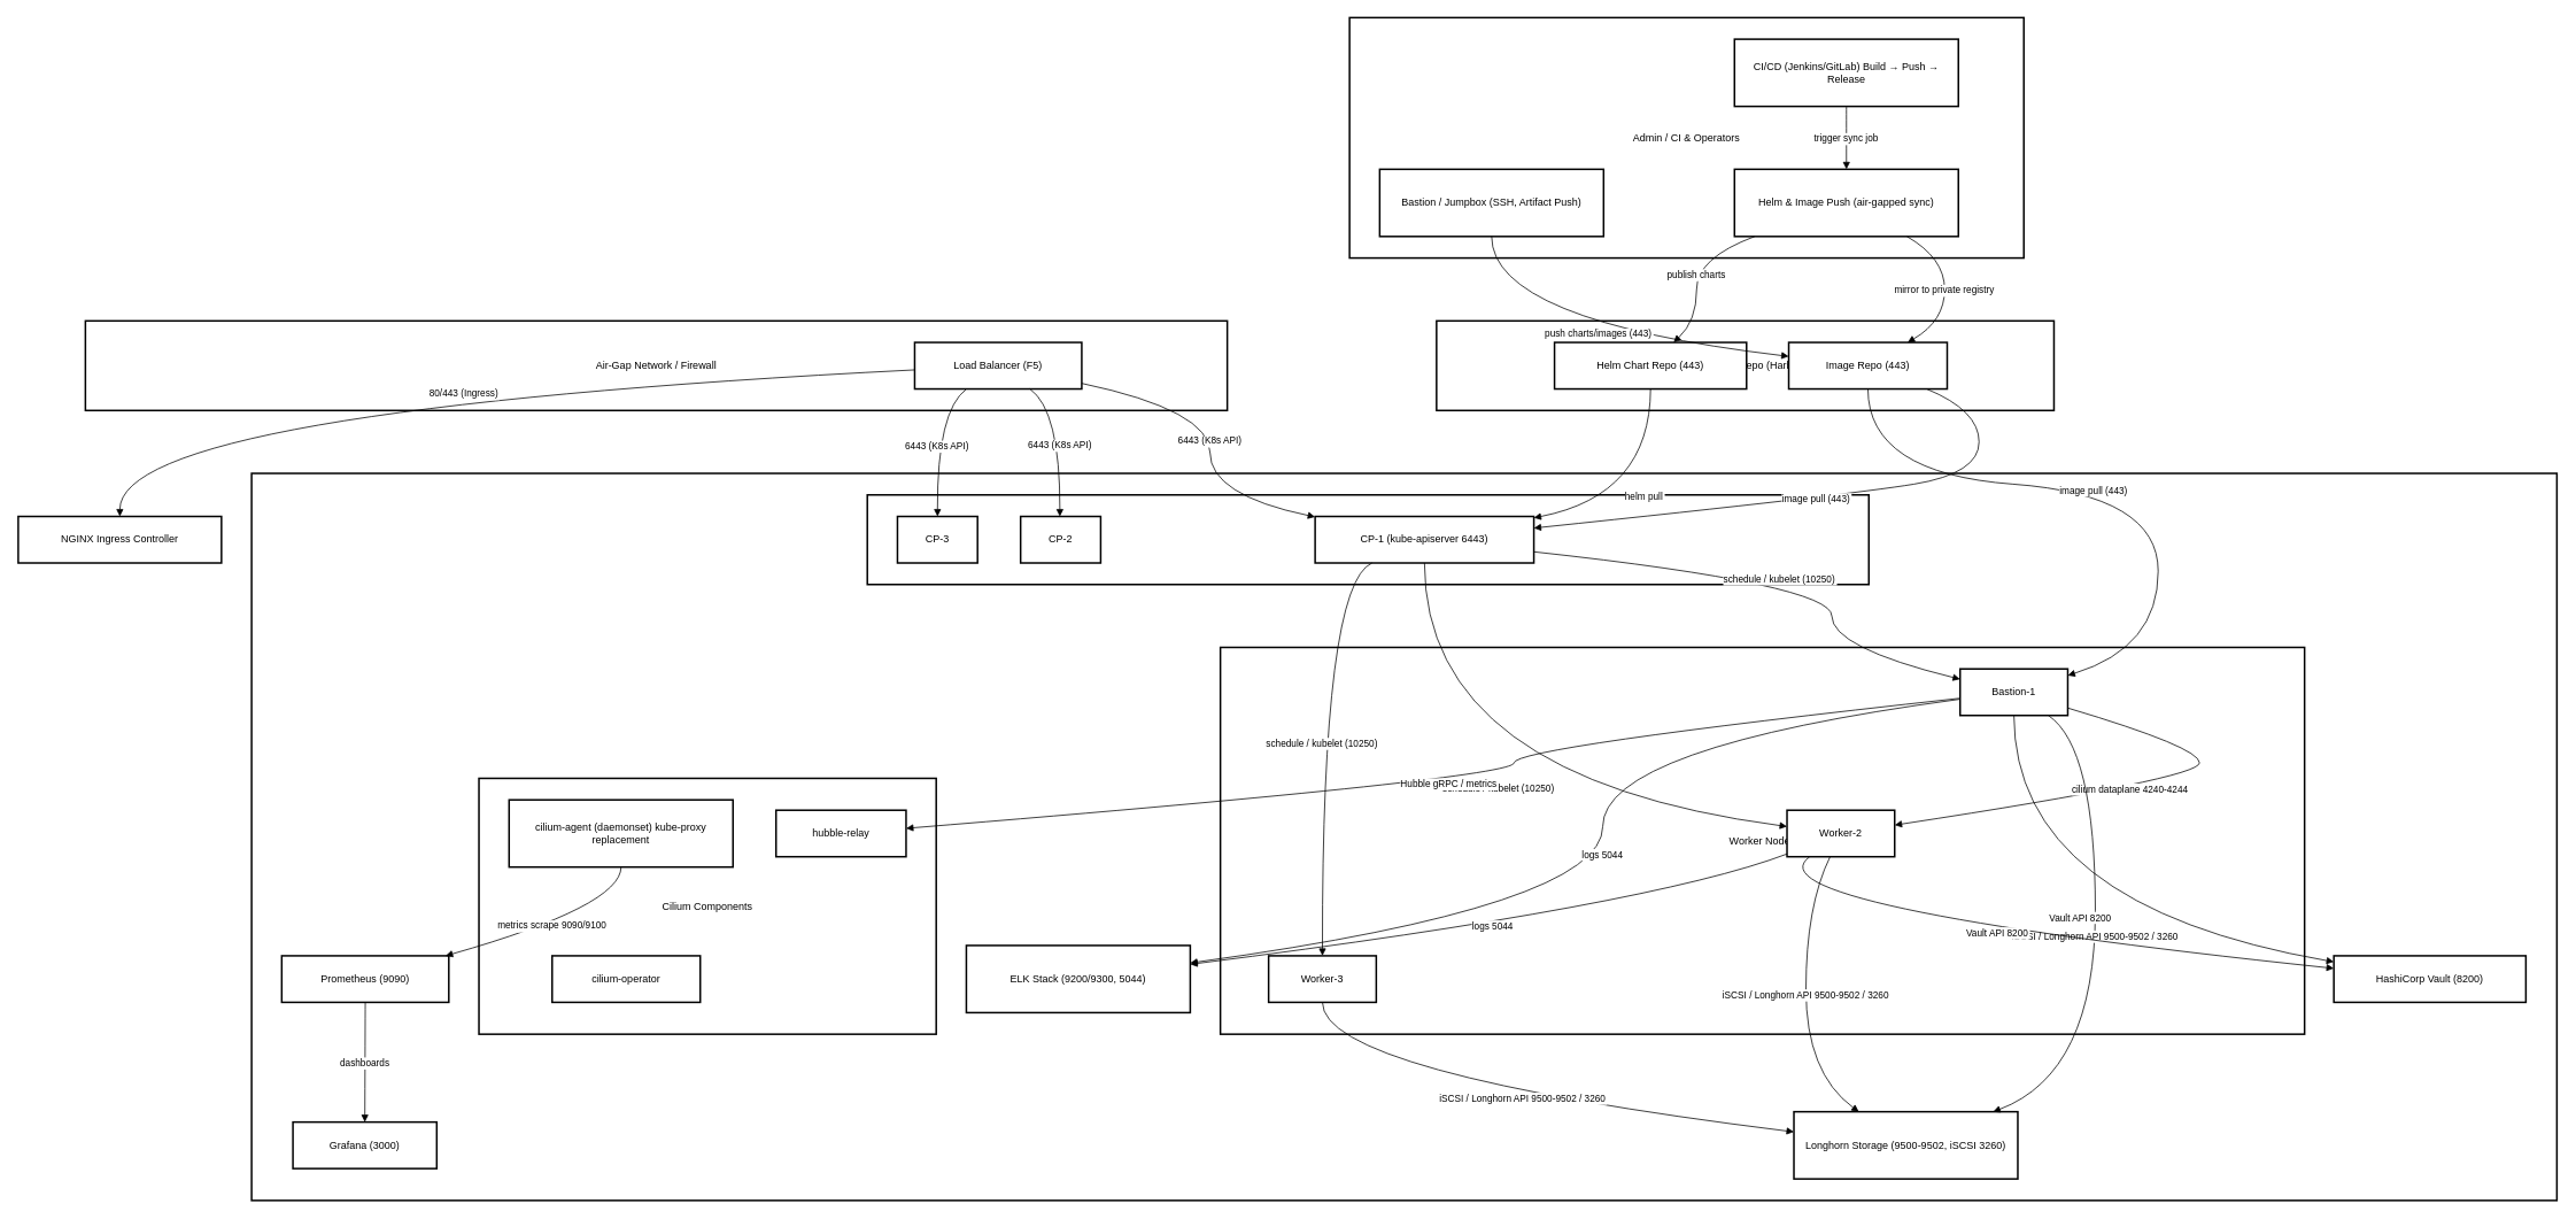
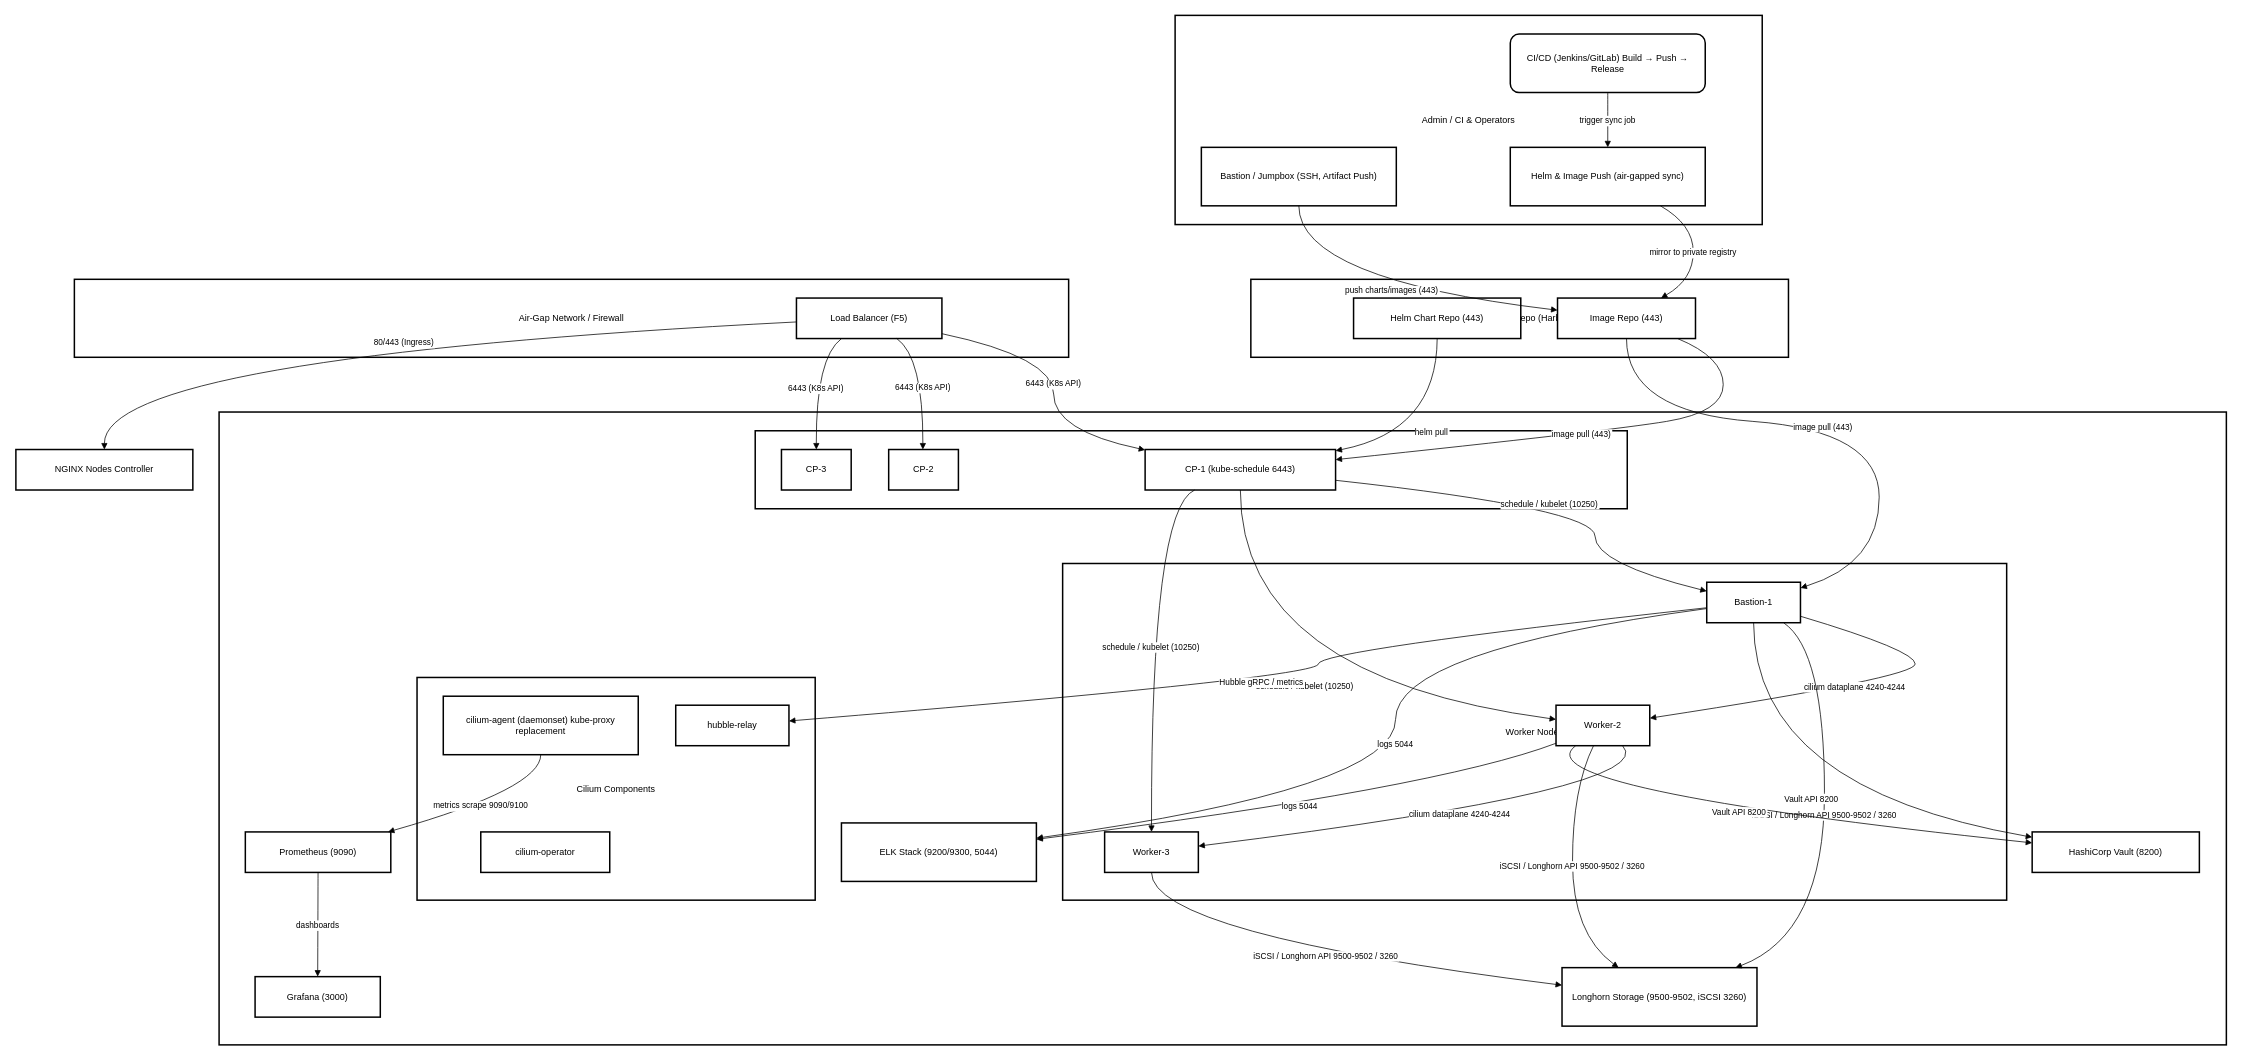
- <mxCell id="10" value="CI/CD (Jenkins/GitLab) Build → Push → Release" style="whiteSpace=wrap;strokeWidth=2;" vertex="1" parent="1"><mxGeometry x="2013" y="45" width="260" height="78" as="geometry" /></mxCell>
+ <mxCell id="10" value="CI/CD (Jenkins/GitLab) Build → Push → Release" style="whiteSpace=wrap;strokeWidth=2;rounded=1;" vertex="1" parent="1"><mxGeometry x="2013" y="45" width="260" height="78" as="geometry" /></mxCell>
- <mxCell id="33" value="publish charts" style="curved=1;startArrow=none;endArrow=block;exitX=0.09;exitY=1;entryX=0.62;entryY=0;rounded=0;" edge="1" parent="1" source="11" target="13"><mxGeometry relative="1" as="geometry"><Array as="points"><mxPoint x="1969" y="299" /><mxPoint x="1969" y="372" /></Array></mxGeometry></mxCell>
- <mxCell id="29" value="NGINX Ingress Controller" style="whiteSpace=wrap;strokeWidth=2;" vertex="1" parent="1"><mxGeometry x="20" y="599" width="236" height="54" as="geometry" /></mxCell>
+ <mxCell id="29" value="NGINX Nodes Controller" style="whiteSpace=wrap;strokeWidth=2;" vertex="1" parent="1"><mxGeometry x="20" y="599" width="236" height="54" as="geometry" /></mxCell>
- <mxCell id="15" value="CP-1 (kube-apiserver 6443)" style="whiteSpace=wrap;strokeWidth=2;" vertex="1" parent="1"><mxGeometry x="1526" y="599" width="254" height="54" as="geometry" /></mxCell>
+ <mxCell id="15" value="CP-1 (kube-schedule 6443)" style="whiteSpace=wrap;strokeWidth=2;" vertex="1" parent="1"><mxGeometry x="1526" y="599" width="254" height="54" as="geometry" /></mxCell>
+ <mxCell id="45" value="cilium dataplane 4240-4244" style="curved=1;startArrow=none;endArrow=block;exitX=0.71;exitY=1;entryX=1;entryY=0.35;rounded=0;" edge="1" parent="1" source="19" target="20"><mxGeometry relative="1" as="geometry"><Array as="points"><mxPoint x="2217" y="1051" /></Array></mxGeometry></mxCell>
